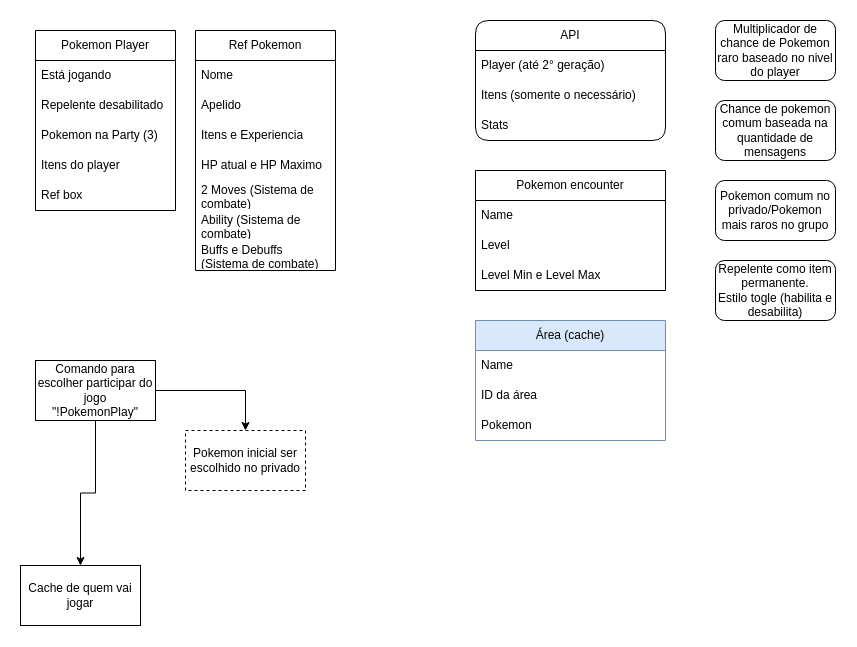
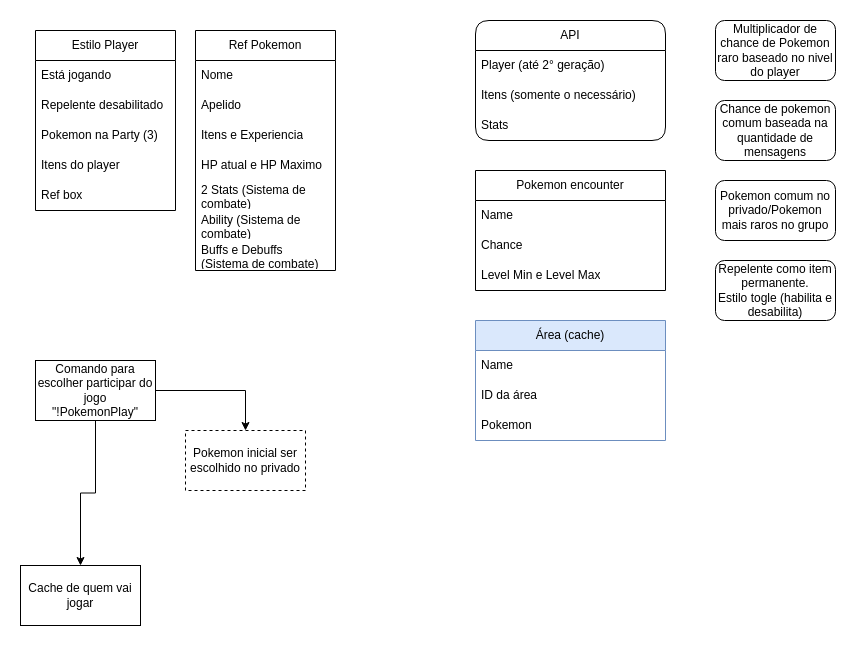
- <mxCell id="15" value="Pokemon Player" style="swimlane;fontStyle=0;childLayout=stackLayout;horizontal=1;startSize=30;horizontalStack=0;resizeParent=1;resizeParentMax=0;resizeLast=0;collapsible=1;marginBottom=0;whiteSpace=wrap;html=1;strokeColor=default;fontFamily=Helvetica;fontSize=12;fontColor=default;fillColor=default;" vertex="1" parent="1"><mxGeometry x="35" y="30" width="140" height="180" as="geometry" /></mxCell>
+ <mxCell id="15" value="Estilo Player" style="swimlane;fontStyle=0;childLayout=stackLayout;horizontal=1;startSize=30;horizontalStack=0;resizeParent=1;resizeParentMax=0;resizeLast=0;collapsible=1;marginBottom=0;whiteSpace=wrap;html=1;strokeColor=default;fontFamily=Helvetica;fontSize=12;fontColor=default;fillColor=default;" vertex="1" parent="1"><mxGeometry x="35" y="30" width="140" height="180" as="geometry" /></mxCell>
- <mxCell id="26" value="2 Moves (Sistema de combate)" style="text;strokeColor=none;fillColor=none;align=left;verticalAlign=middle;spacingLeft=4;spacingRight=4;overflow=hidden;points=[[0,0.5],[1,0.5]];portConstraint=eastwest;rotatable=0;whiteSpace=wrap;html=1;fontFamily=Helvetica;fontSize=12;fontColor=default;" vertex="1" parent="21"><mxGeometry y="150" width="140" height="30" as="geometry" /></mxCell>
+ <mxCell id="26" value="2 Stats (Sistema de combate)" style="text;strokeColor=none;fillColor=none;align=left;verticalAlign=middle;spacingLeft=4;spacingRight=4;overflow=hidden;points=[[0,0.5],[1,0.5]];portConstraint=eastwest;rotatable=0;whiteSpace=wrap;html=1;fontFamily=Helvetica;fontSize=12;fontColor=default;" vertex="1" parent="21"><mxGeometry y="150" width="140" height="30" as="geometry" /></mxCell>
- <mxCell id="31" value="Level" style="text;strokeColor=none;fillColor=none;align=left;verticalAlign=middle;spacingLeft=4;spacingRight=4;overflow=hidden;points=[[0,0.5],[1,0.5]];portConstraint=eastwest;rotatable=0;whiteSpace=wrap;html=1;fontFamily=Helvetica;fontSize=12;fontColor=default;" vertex="1" parent="29"><mxGeometry y="60" width="190" height="30" as="geometry" /></mxCell>
+ <mxCell id="31" value="Chance" style="text;strokeColor=none;fillColor=none;align=left;verticalAlign=middle;spacingLeft=4;spacingRight=4;overflow=hidden;points=[[0,0.5],[1,0.5]];portConstraint=eastwest;rotatable=0;whiteSpace=wrap;html=1;fontFamily=Helvetica;fontSize=12;fontColor=default;" vertex="1" parent="29"><mxGeometry y="60" width="190" height="30" as="geometry" /></mxCell>
